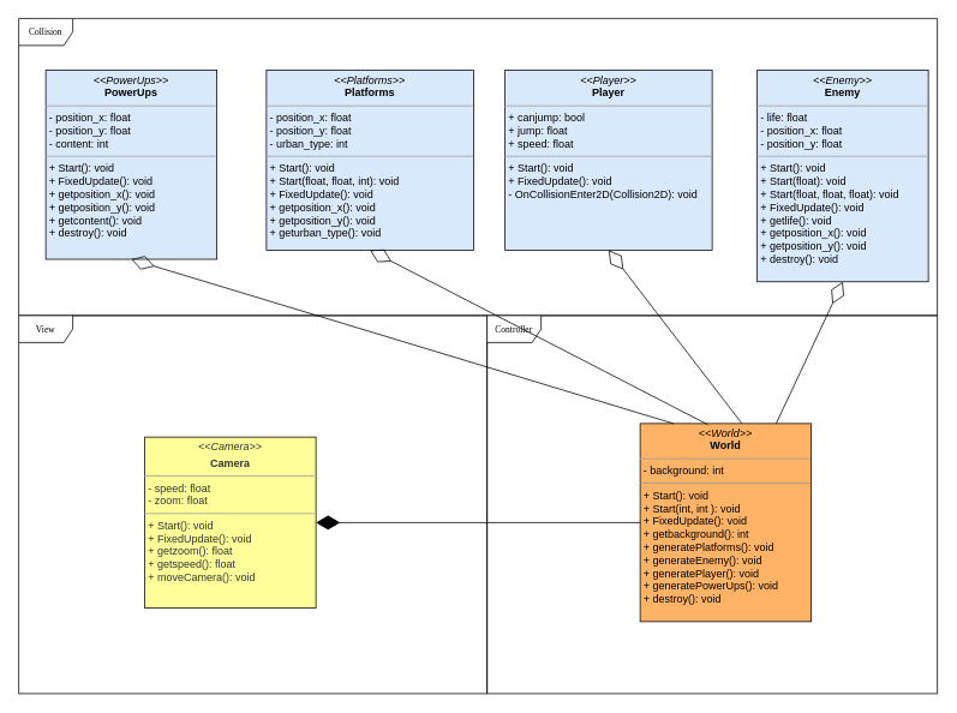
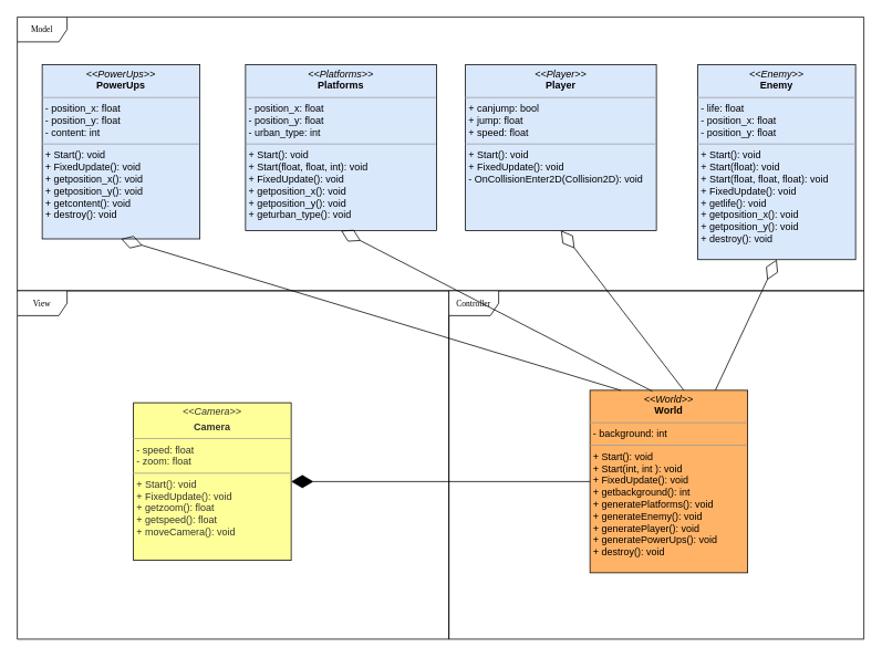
- <mxCell id="2" value="Collision" style="shape=umlFrame;whiteSpace=wrap;html=1;rounded=0;shadow=0;comic=0;labelBackgroundColor=none;strokeWidth=1;fontFamily=Verdana;fontSize=10;align=center;" parent="1" vertex="1"><mxGeometry x="20" y="20" width="1020" height="330" as="geometry" /></mxCell>
+ <mxCell id="2" value="Model" style="shape=umlFrame;whiteSpace=wrap;html=1;rounded=0;shadow=0;comic=0;labelBackgroundColor=none;strokeWidth=1;fontFamily=Verdana;fontSize=10;align=center;" parent="1" vertex="1"><mxGeometry x="20" y="20" width="1020" height="330" as="geometry" /></mxCell>
